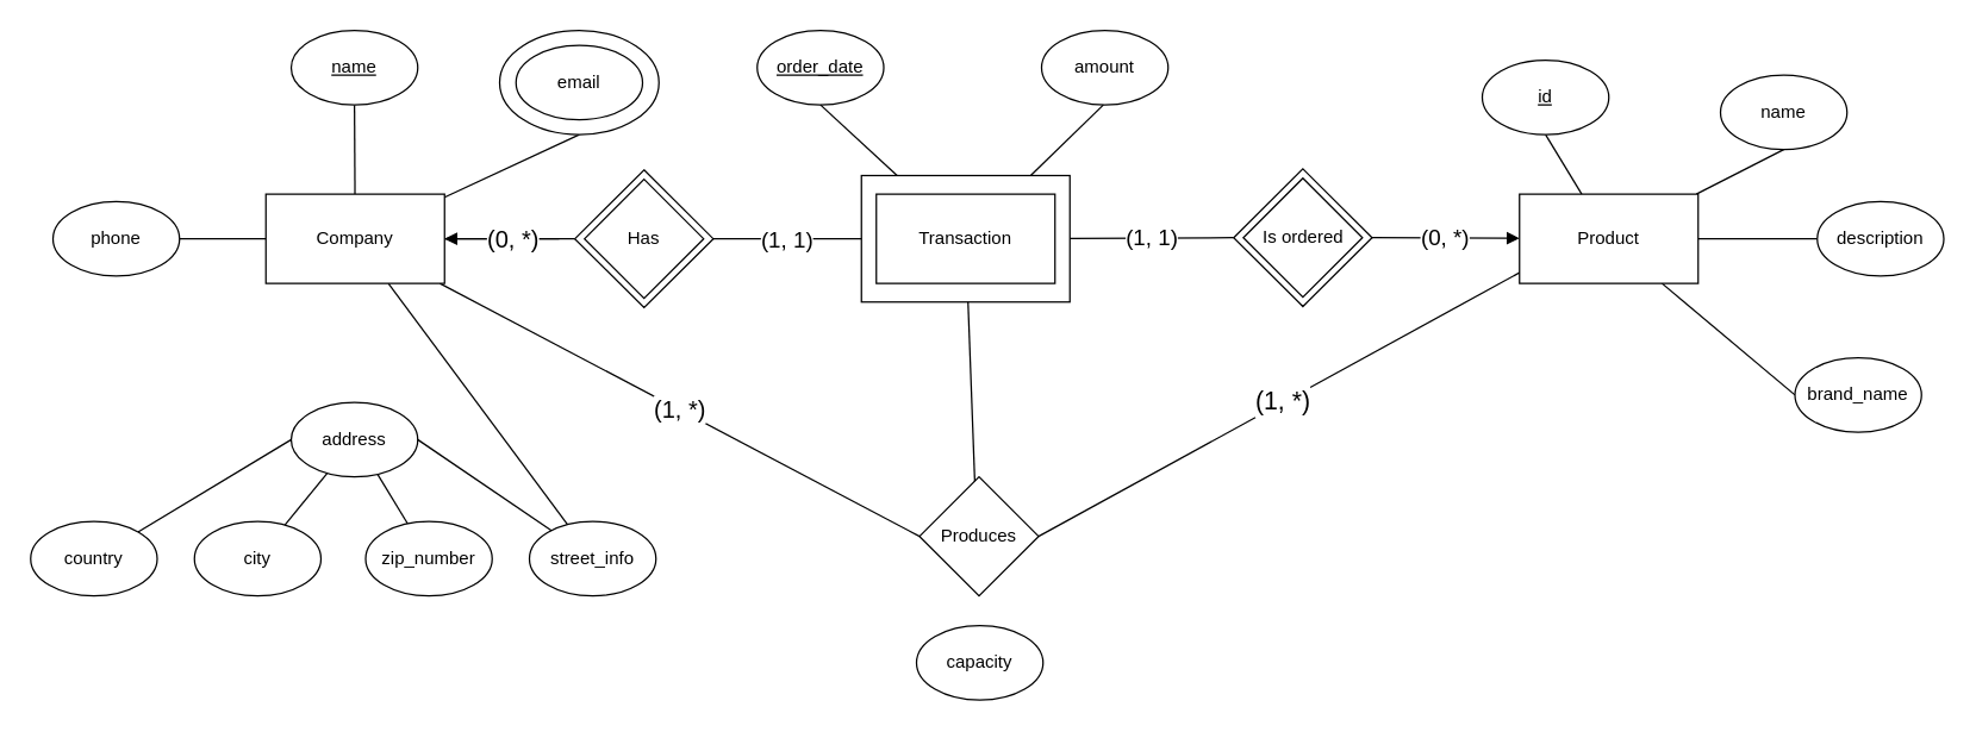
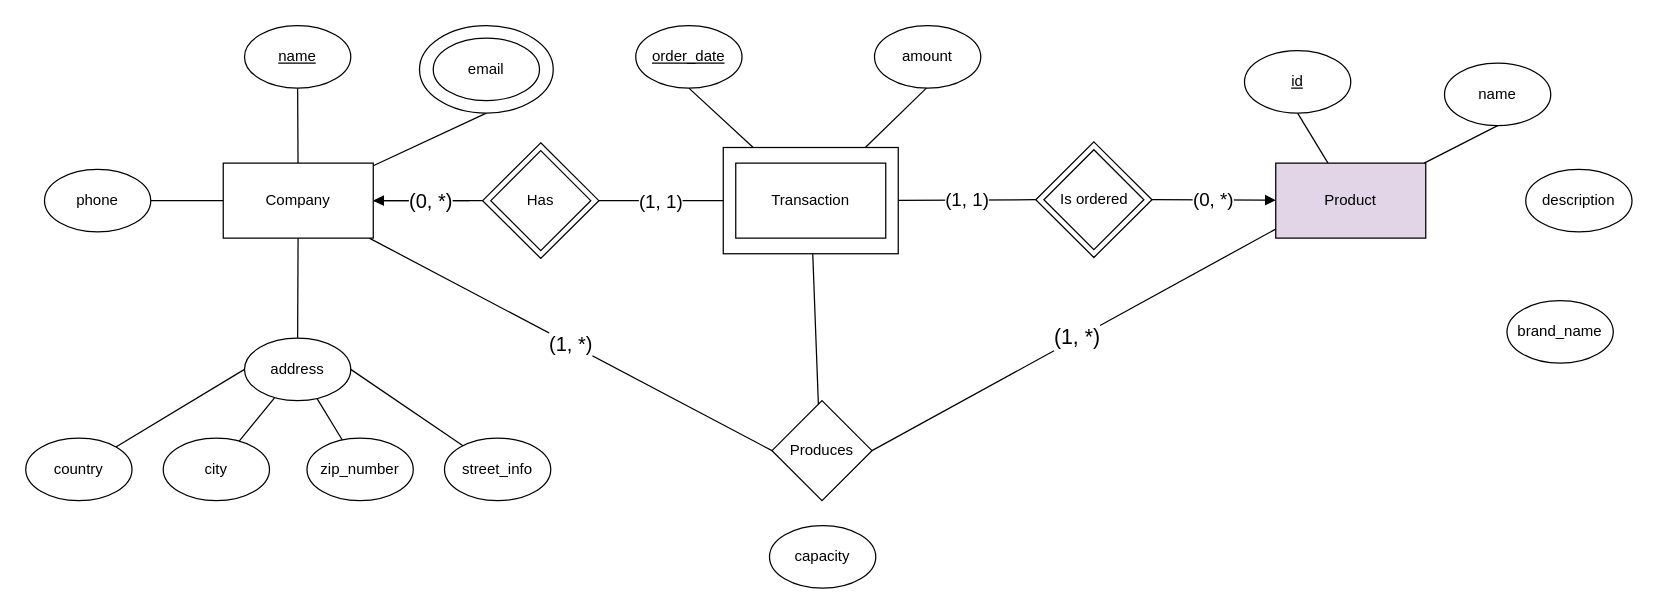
- <mxCell id="8" value="Product" style="rounded=0;whiteSpace=wrap;html=1;" vertex="1" parent="1"><mxGeometry x="1020" y="130" width="120" height="60" as="geometry" /></mxCell>
+ <mxCell id="8" value="Product" style="rounded=0;whiteSpace=wrap;html=1;fillColor=#e1d5e7;" vertex="1" parent="1"><mxGeometry x="1020" y="130" width="120" height="60" as="geometry" /></mxCell>
- <mxCell id="4" style="rounded=0;orthogonalLoop=1;jettySize=auto;html=1;entryX=0;entryY=0.5;entryDx=0;entryDy=0;endArrow=none;endFill=0;" edge="1" parent="1" source="8" target="11"><mxGeometry relative="1" as="geometry" /></mxCell>
- <mxCell id="5" style="rounded=0;orthogonalLoop=1;jettySize=auto;html=1;entryX=0;entryY=0.5;entryDx=0;entryDy=0;endArrow=none;endFill=0;" edge="1" parent="1" source="8" target="12"><mxGeometry relative="1" as="geometry" /></mxCell>
- <mxCell id="14" style="rounded=0;orthogonalLoop=1;jettySize=auto;html=1;endArrow=none;endFill=0;" edge="1" parent="1" source="19" target="27"><mxGeometry relative="1" as="geometry" /></mxCell>
+ <mxCell id="14" style="rounded=0;orthogonalLoop=1;jettySize=auto;html=1;endArrow=none;endFill=0;" edge="1" parent="1" source="19" target="21"><mxGeometry relative="1" as="geometry" /></mxCell>
